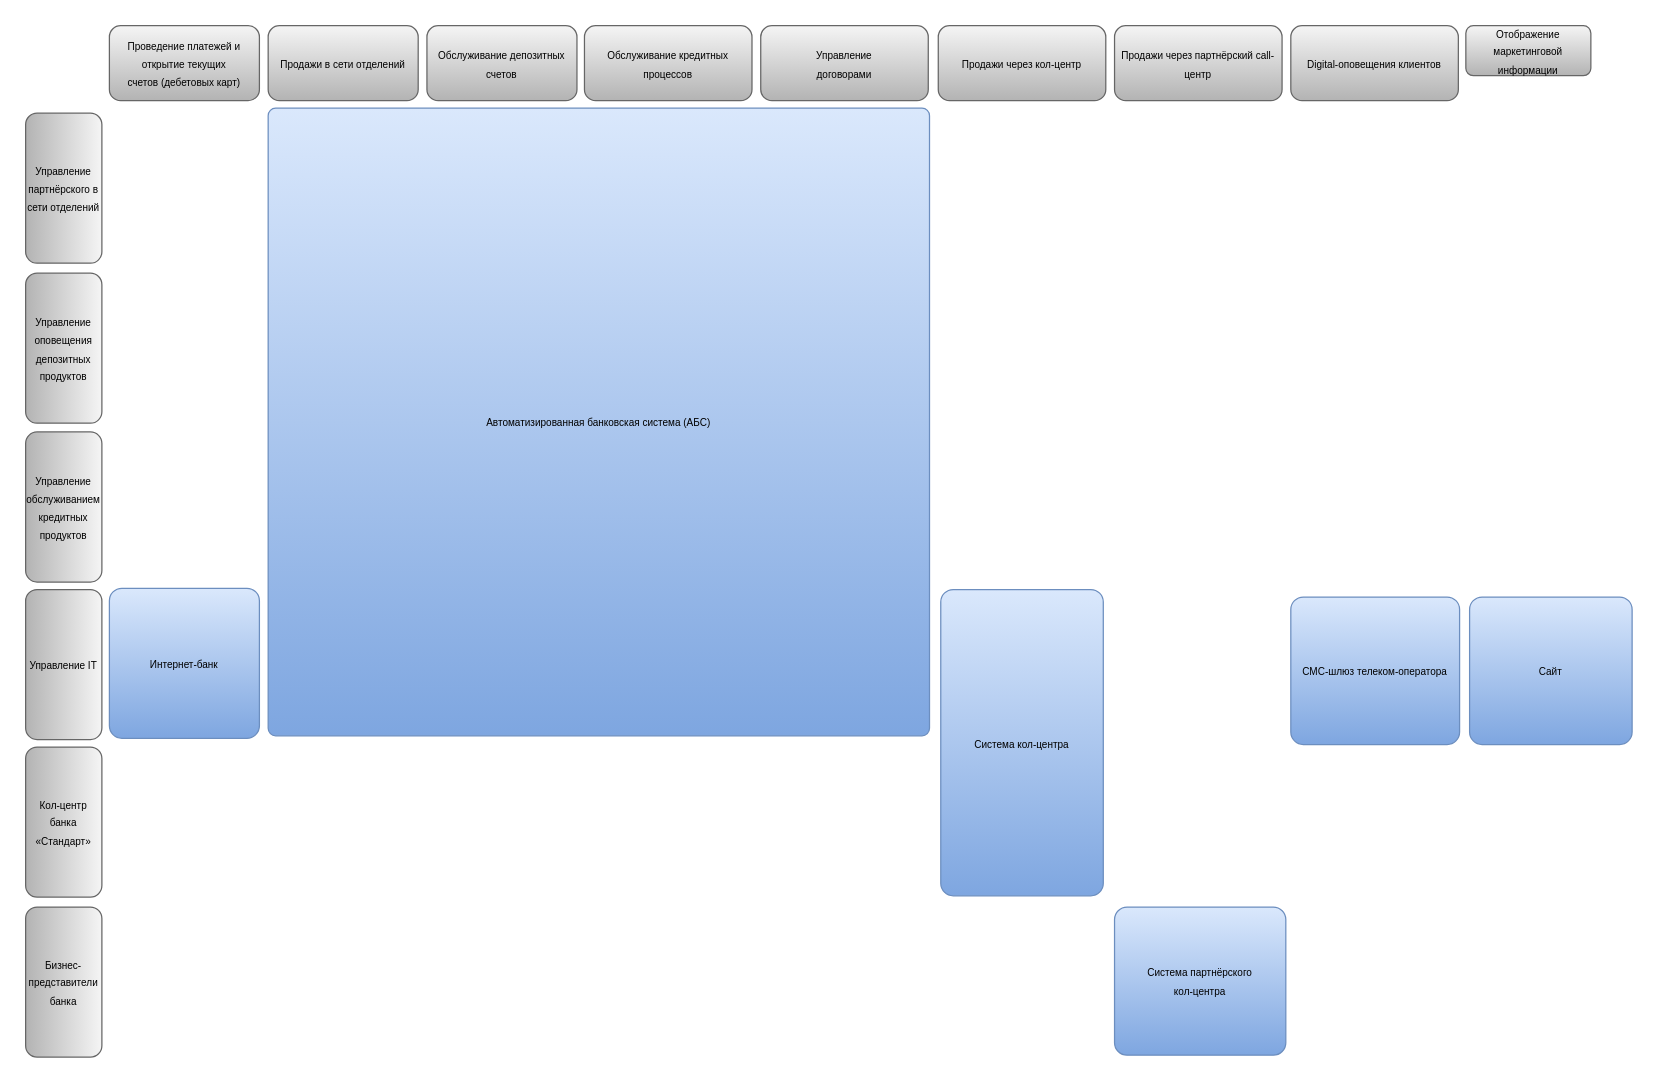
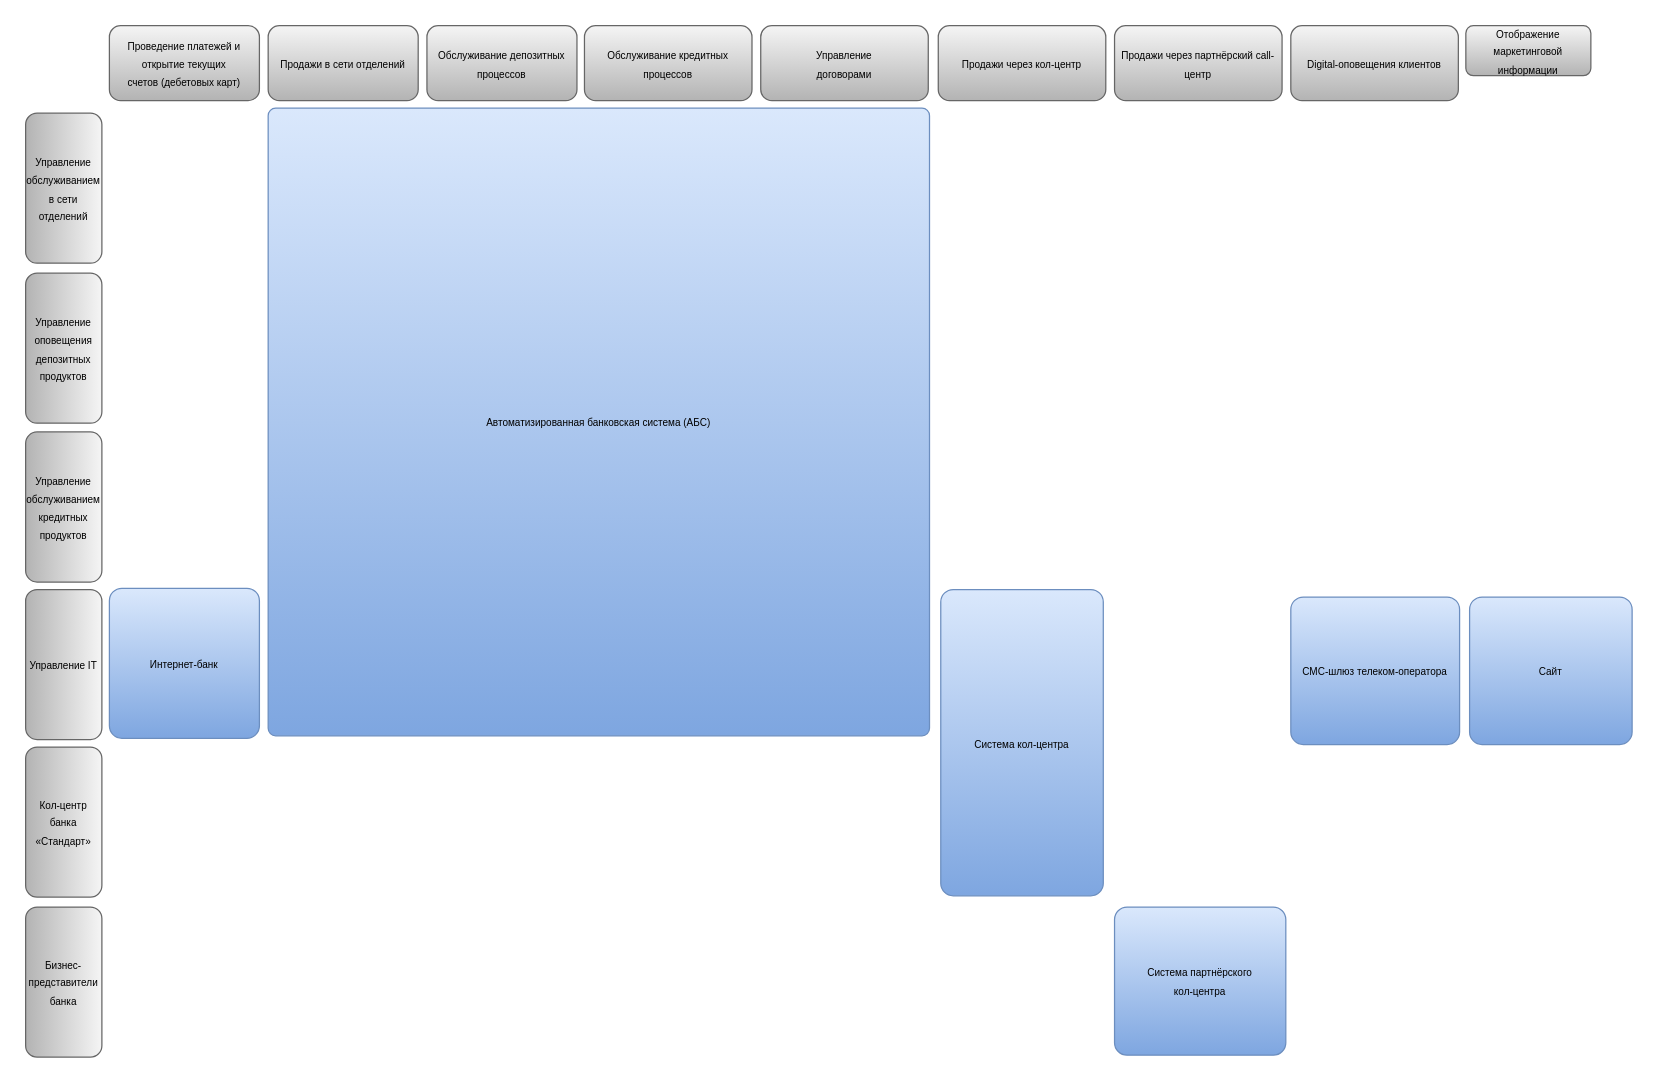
- <mxCell id="14" value="&lt;font style=&quot;font-size: 8px;&quot;&gt;Обслуживание депозитных счетов&lt;/font&gt;" style="rounded=1;whiteSpace=wrap;html=1;fillColor=#f5f5f5;gradientColor=#b3b3b3;strokeColor=#666666;" parent="1" vertex="1"><mxGeometry x="341" y="20" width="120" height="60" as="geometry" /></mxCell>
+ <mxCell id="14" value="&lt;font style=&quot;font-size: 8px;&quot;&gt;Обслуживание депозитных процессов&lt;/font&gt;" style="rounded=1;whiteSpace=wrap;html=1;fillColor=#f5f5f5;gradientColor=#b3b3b3;strokeColor=#666666;" parent="1" vertex="1"><mxGeometry x="341" y="20" width="120" height="60" as="geometry" /></mxCell>
- <mxCell id="4" value="&lt;font style=&quot;font-size: 8px;&quot;&gt;Управление партнёрского в сети отделений&lt;/font&gt;" style="rounded=1;whiteSpace=wrap;html=1;direction=south;fillColor=#f5f5f5;gradientColor=#b3b3b3;strokeColor=#666666;" parent="1" vertex="1"><mxGeometry x="20" y="90" width="61" height="120" as="geometry" /></mxCell>
+ <mxCell id="4" value="&lt;font style=&quot;font-size: 8px;&quot;&gt;Управление обслуживанием в сети отделений&lt;/font&gt;" style="rounded=1;whiteSpace=wrap;html=1;direction=south;fillColor=#f5f5f5;gradientColor=#b3b3b3;strokeColor=#666666;" parent="1" vertex="1"><mxGeometry x="20" y="90" width="61" height="120" as="geometry" /></mxCell>
